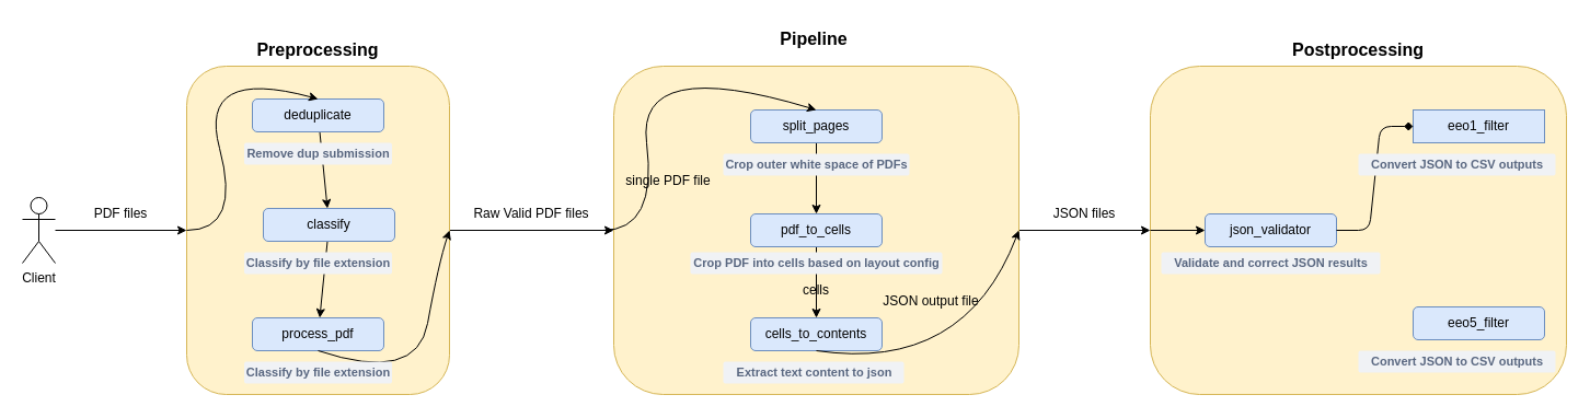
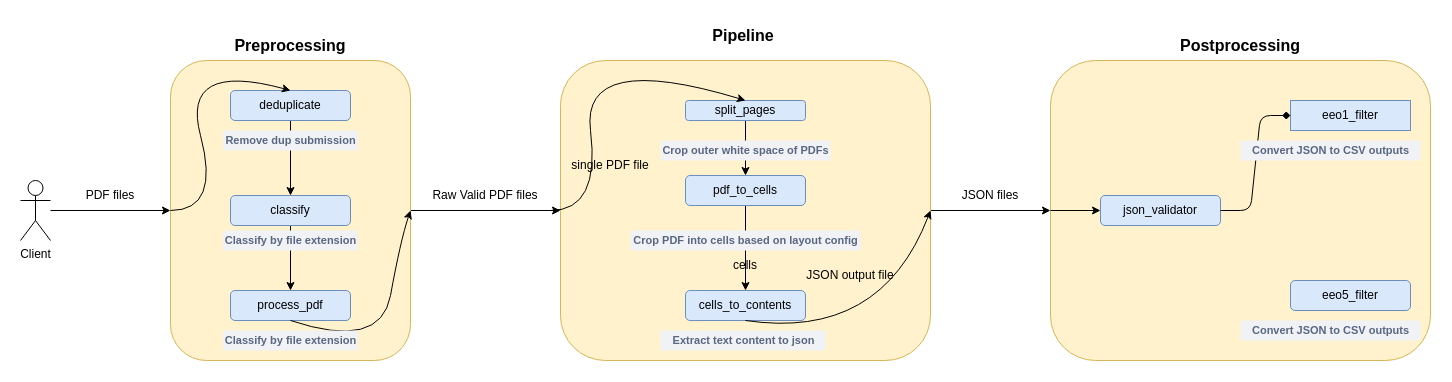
- <mxCell id="13" value="split_pages" style="rounded=1;whiteSpace=wrap;html=1;fillColor=#dae8fc;strokeColor=#6c8ebf;" parent="1" vertex="1"><mxGeometry x="685" y="100" width="120" height="30" as="geometry" /></mxCell>
+ <mxCell id="13" value="split_pages" style="rounded=1;whiteSpace=wrap;html=1;fillColor=#dae8fc;strokeColor=#6c8ebf;" parent="1" vertex="1"><mxGeometry x="685" y="100" width="120" height="20" as="geometry" /></mxCell>
- <mxCell id="30" value="classify" style="rounded=1;whiteSpace=wrap;html=1;fillColor=#dae8fc;strokeColor=#6c8ebf;" parent="1" vertex="1"><mxGeometry x="240" y="190" width="120" height="30" as="geometry" /></mxCell>
+ <mxCell id="30" value="classify" style="rounded=1;whiteSpace=wrap;html=1;fillColor=#dae8fc;strokeColor=#6c8ebf;" parent="1" vertex="1"><mxGeometry x="230" y="195" width="120" height="30" as="geometry" /></mxCell>
- <mxCell id="18" value="pdf_to_cells" style="rounded=1;whiteSpace=wrap;html=1;fillColor=#dae8fc;strokeColor=#6c8ebf;" parent="1" vertex="1"><mxGeometry x="685" y="195" width="120" height="30" as="geometry" /></mxCell>
+ <mxCell id="18" value="pdf_to_cells" style="rounded=1;whiteSpace=wrap;html=1;fillColor=#dae8fc;strokeColor=#6c8ebf;" parent="1" vertex="1"><mxGeometry x="685" y="175" width="120" height="30" as="geometry" /></mxCell>
- <mxCell id="45" value="Validate and correct JSON results" style="dashed=0;html=1;fillColor=#F0F2F5;strokeColor=none;align=center;rounded=1;arcSize=10;fontColor=#596780;fontStyle=1;fontSize=11;shadow=0" vertex="1" parent="1"><mxGeometry x="1060" y="230" width="200" height="20" as="geometry" /></mxCell>
